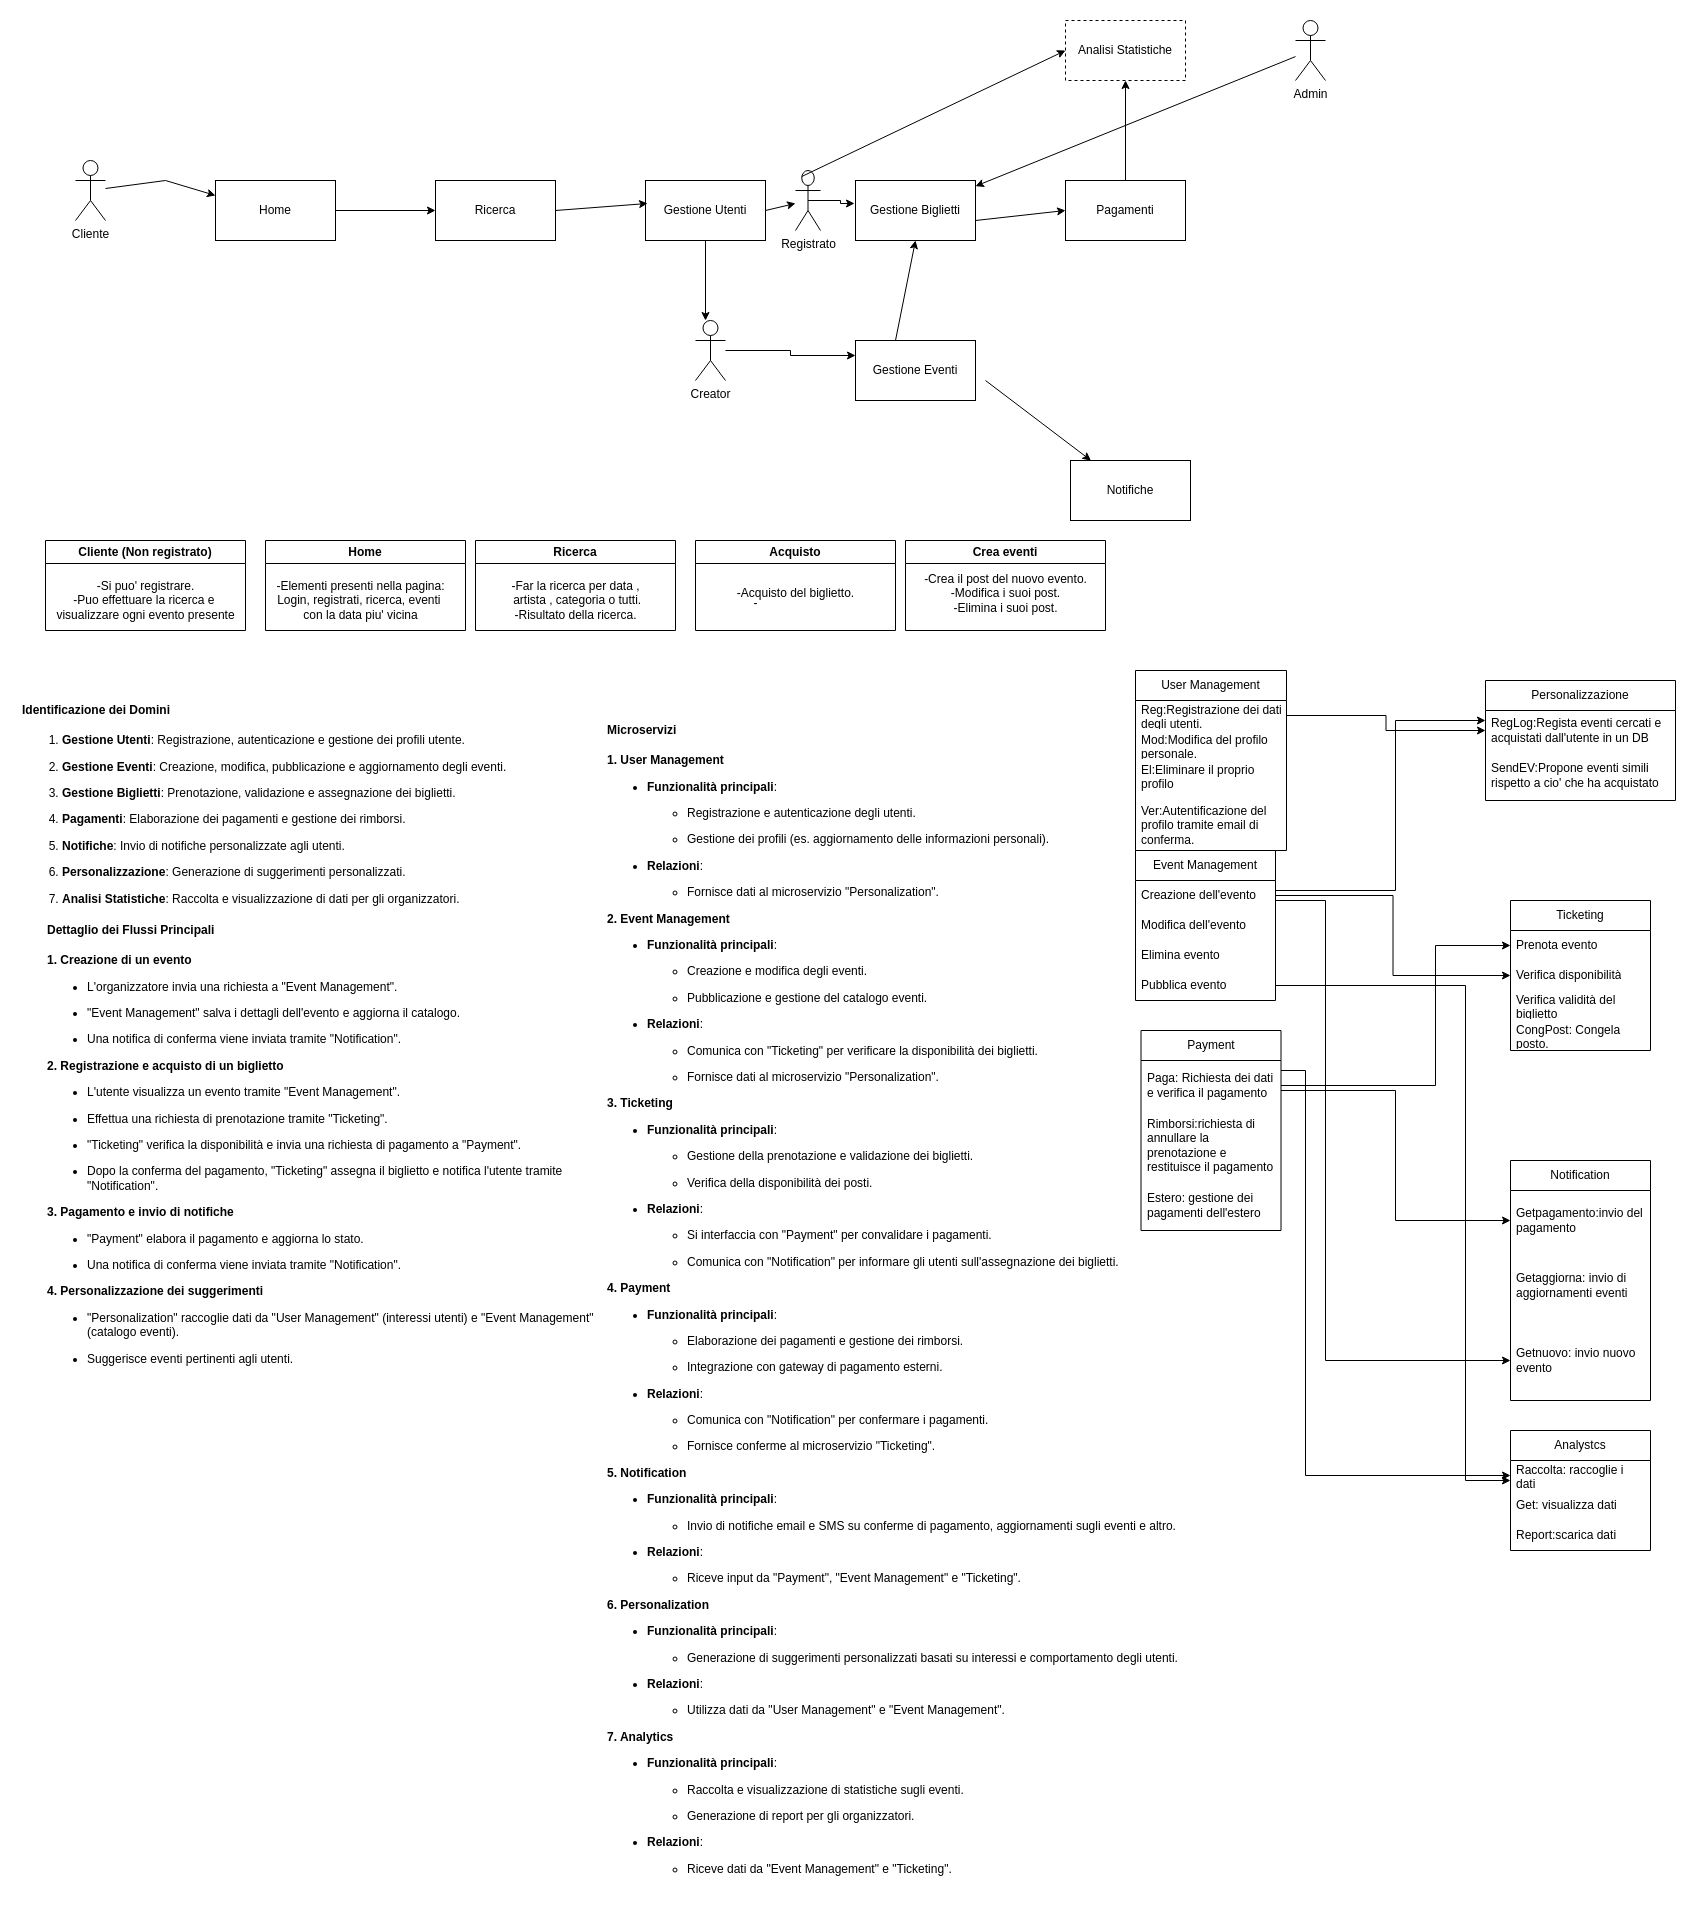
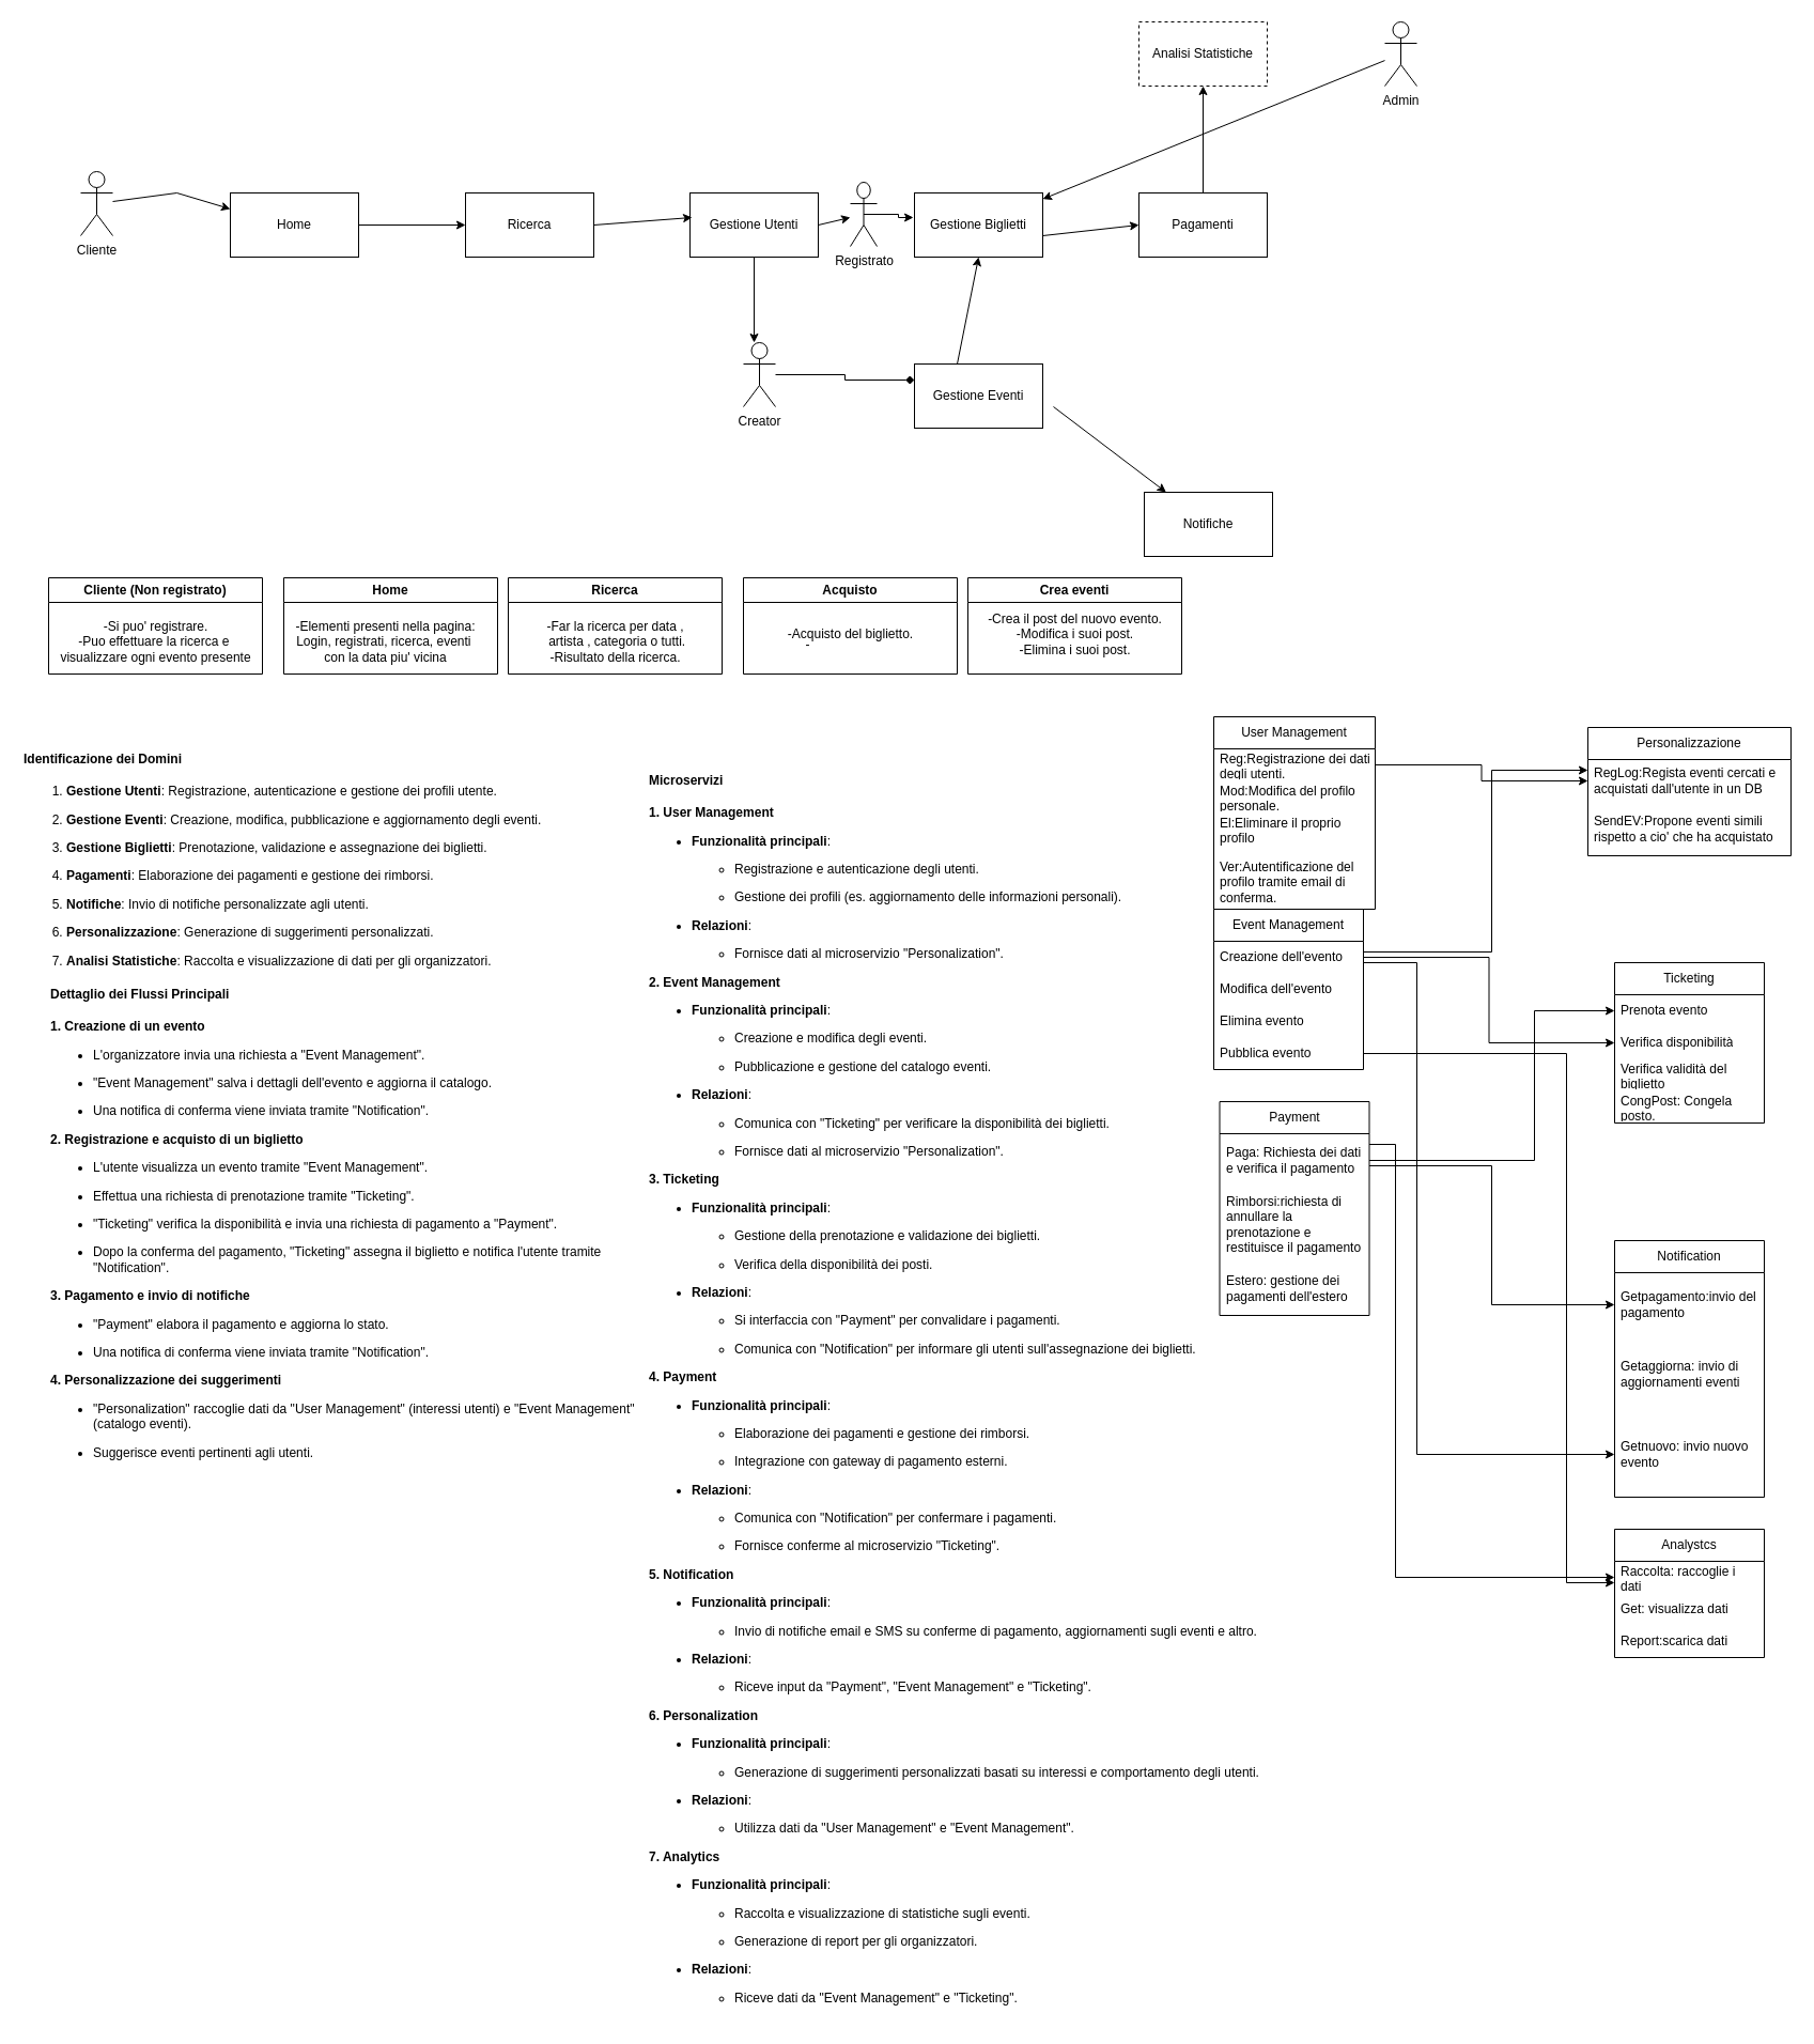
- <mxCell id="38" value="" style="endArrow=classic;html=1;rounded=0;entryX=0;entryY=0.5;entryDx=0;entryDy=0;exitX=0.25;exitY=0.1;exitDx=0;exitDy=0;exitPerimeter=0;" edge="1" parent="1" source="33" target="36"><mxGeometry width="50" height="50" relative="1" as="geometry"><mxPoint x="805" y="160" as="sourcePoint" /><mxPoint x="855" y="110" as="targetPoint" /></mxGeometry></mxCell>
- <mxCell id="34" style="edgeStyle=orthogonalEdgeStyle;rounded=0;orthogonalLoop=1;jettySize=auto;html=1;entryX=0;entryY=0.25;entryDx=0;entryDy=0;" edge="1" parent="1" source="35" target="6"><mxGeometry relative="1" as="geometry" /></mxCell>
+ <mxCell id="34" style="edgeStyle=orthogonalEdgeStyle;rounded=0;orthogonalLoop=1;jettySize=auto;html=1;entryX=0;entryY=0.25;entryDx=0;entryDy=0;endArrow=diamond;" edge="1" parent="1" source="35" target="6"><mxGeometry relative="1" as="geometry" /></mxCell>
